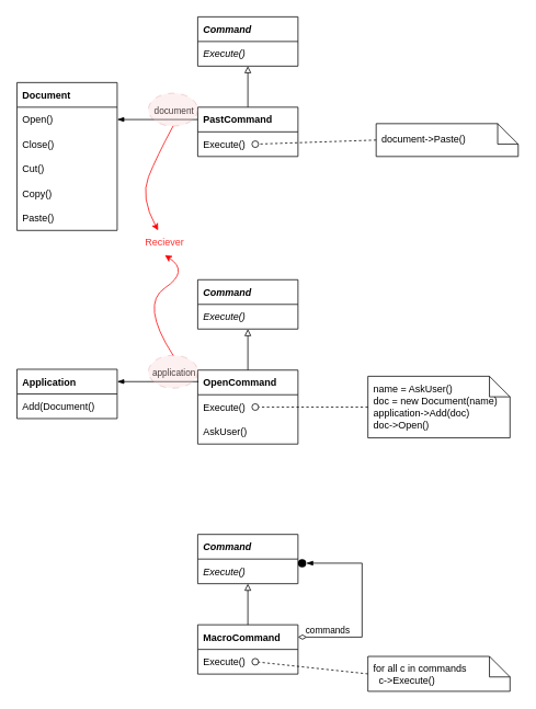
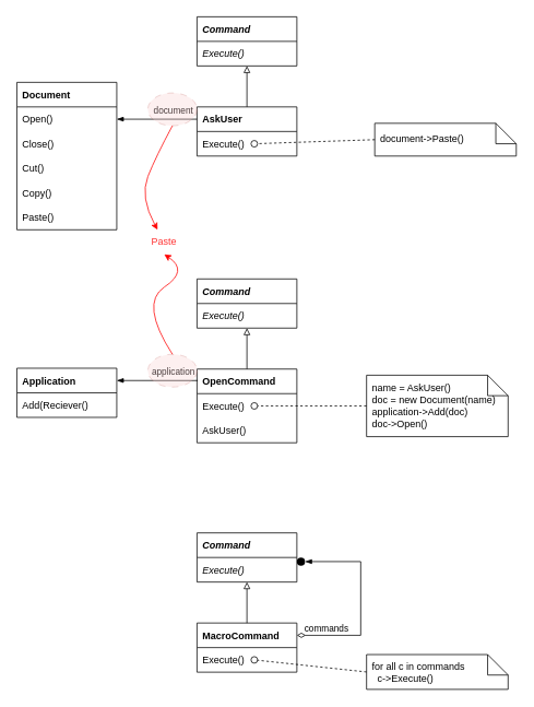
- <mxCell id="10" value="PastCommand" style="swimlane;fontStyle=1;childLayout=stackLayout;horizontal=1;startSize=30;fillColor=none;horizontalStack=0;resizeParent=1;resizeParentMax=0;resizeLast=0;collapsible=0;marginBottom=0;fontSize=12;swimlaneHead=1;swimlaneBody=1;connectable=1;allowArrows=1;dropTarget=1;align=left;spacingLeft=5;" vertex="1" parent="1"><mxGeometry x="240" y="130" width="122" height="60" as="geometry"><mxRectangle x="245" y="370" width="90" height="26" as="alternateBounds" /></mxGeometry></mxCell>
+ <mxCell id="10" value="AskUser" style="swimlane;fontStyle=1;childLayout=stackLayout;horizontal=1;startSize=30;fillColor=none;horizontalStack=0;resizeParent=1;resizeParentMax=0;resizeLast=0;collapsible=0;marginBottom=0;fontSize=12;swimlaneHead=1;swimlaneBody=1;connectable=1;allowArrows=1;dropTarget=1;align=left;spacingLeft=5;" vertex="1" parent="1"><mxGeometry x="240" y="130" width="122" height="60" as="geometry"><mxRectangle x="245" y="370" width="90" height="26" as="alternateBounds" /></mxGeometry></mxCell>
- <mxCell id="41" value="Reciever" style="text;html=1;strokeColor=none;fillColor=none;align=center;verticalAlign=middle;whiteSpace=wrap;rounded=0;dashed=1;dashPattern=8 8;fontColor=#FF3333;" vertex="1" parent="1"><mxGeometry x="170" y="280" width="60" height="30" as="geometry" /></mxCell>
+ <mxCell id="41" value="Paste" style="text;html=1;strokeColor=none;fillColor=none;align=center;verticalAlign=middle;whiteSpace=wrap;rounded=0;dashed=1;dashPattern=8 8;fontColor=#FF3333;" vertex="1" parent="1"><mxGeometry x="170" y="280" width="60" height="30" as="geometry" /></mxCell>
- <mxCell id="18" value="Add(Document()" style="text;strokeColor=none;fillColor=none;align=left;verticalAlign=middle;spacingLeft=5;spacingRight=4;overflow=hidden;rotatable=0;points=[[0,0.5],[1,0.5]];portConstraint=eastwest;fontSize=12;fontStyle=0;connectable=0;" vertex="1" parent="17"><mxGeometry y="30" width="122" height="30" as="geometry" /></mxCell>
+ <mxCell id="18" value="Add(Reciever()" style="text;strokeColor=none;fillColor=none;align=left;verticalAlign=middle;spacingLeft=5;spacingRight=4;overflow=hidden;rotatable=0;points=[[0,0.5],[1,0.5]];portConstraint=eastwest;fontSize=12;fontStyle=0;connectable=0;" vertex="1" parent="17"><mxGeometry y="30" width="122" height="30" as="geometry" /></mxCell>
